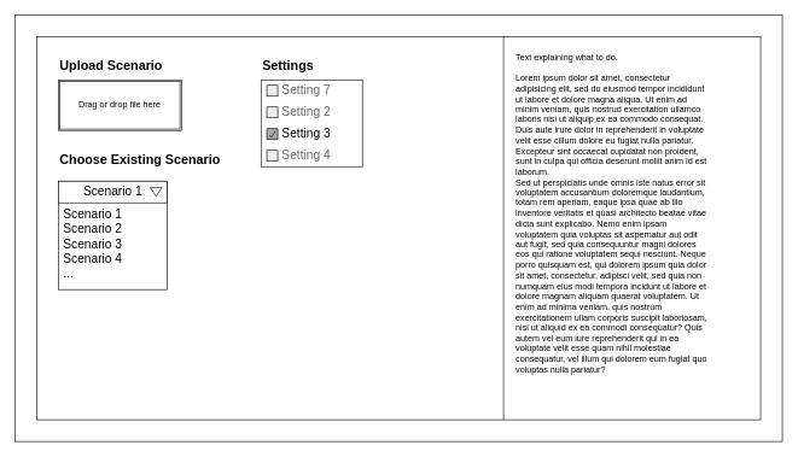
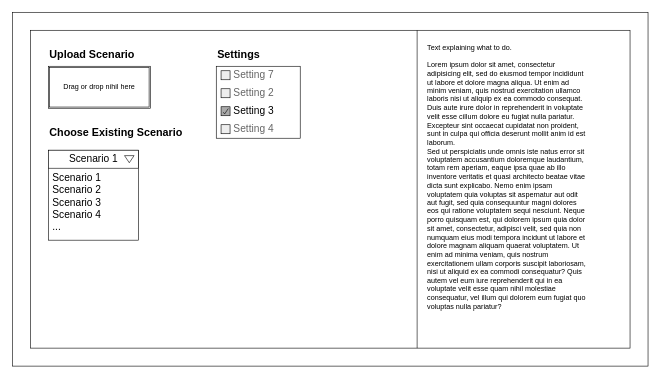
- <mxCell id="5" value="Drag or drop file here" style="shape=ext;double=1;rounded=0;whiteSpace=wrap;html=1;strokeWidth=1;" vertex="1" parent="1"><mxGeometry x="80" y="110" width="170" height="70" as="geometry" /></mxCell>
+ <mxCell id="5" value="Drag or drop nihil here" style="shape=ext;double=1;rounded=0;whiteSpace=wrap;html=1;strokeWidth=1;" vertex="1" parent="1"><mxGeometry x="80" y="110" width="170" height="70" as="geometry" /></mxCell>
